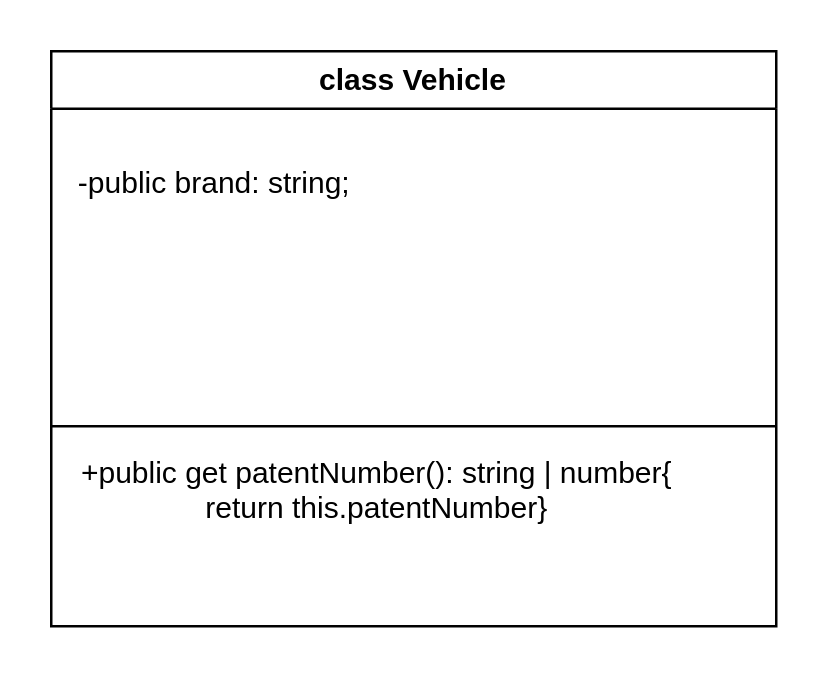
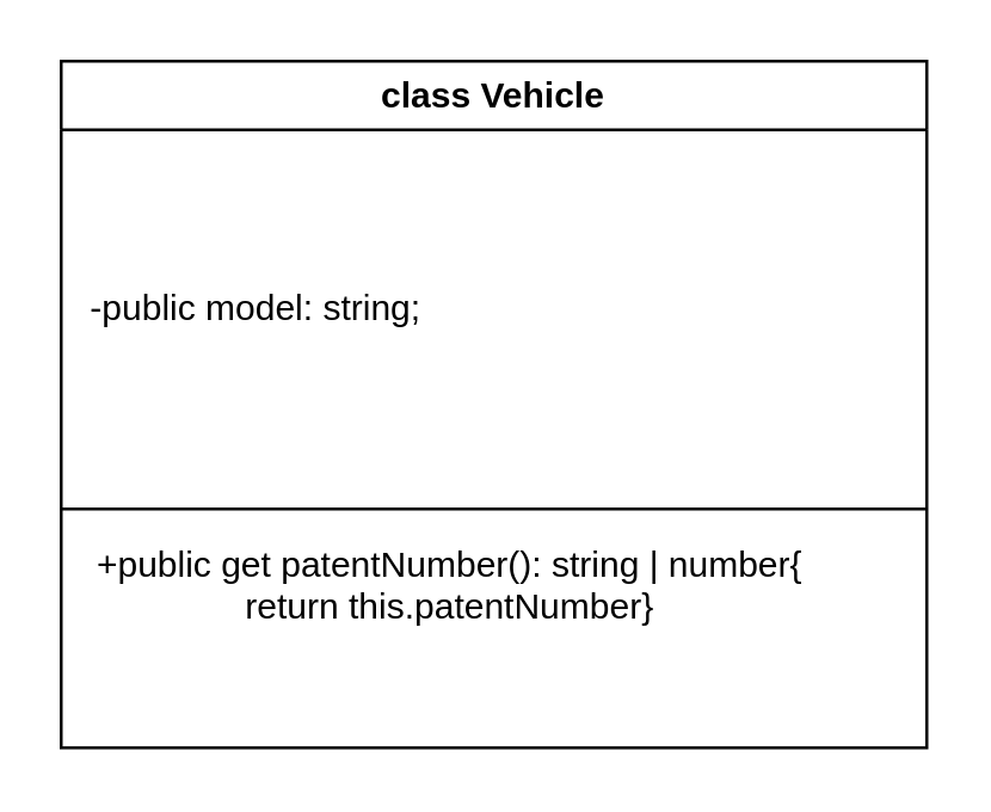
- <mxCell id="3" value="-public brand: string;" style="text;html=1;align=center;verticalAlign=middle;resizable=0;points=[];autosize=1;strokeColor=none;fillColor=none;" vertex="1" parent="2"><mxGeometry y="38" width="130" height="30" as="geometry" /></mxCell>
+ <mxCell id="4" value="-public model: string;" style="text;html=1;align=center;verticalAlign=middle;resizable=0;points=[];autosize=1;strokeColor=none;fillColor=none;" vertex="1" parent="2"><mxGeometry y="68" width="130" height="30" as="geometry" /></mxCell>
